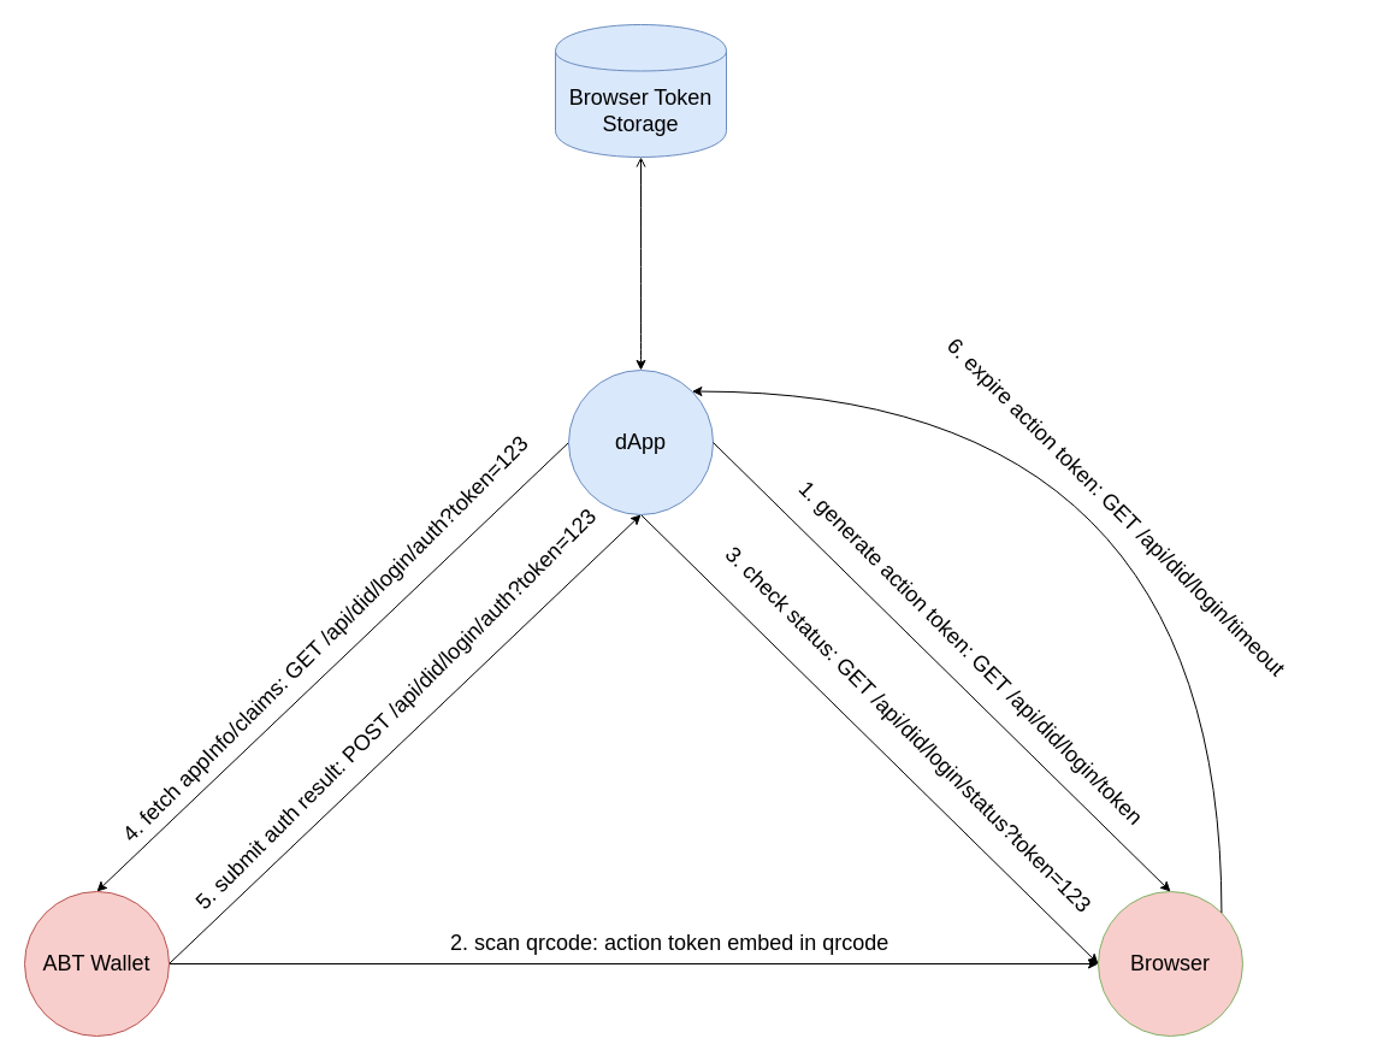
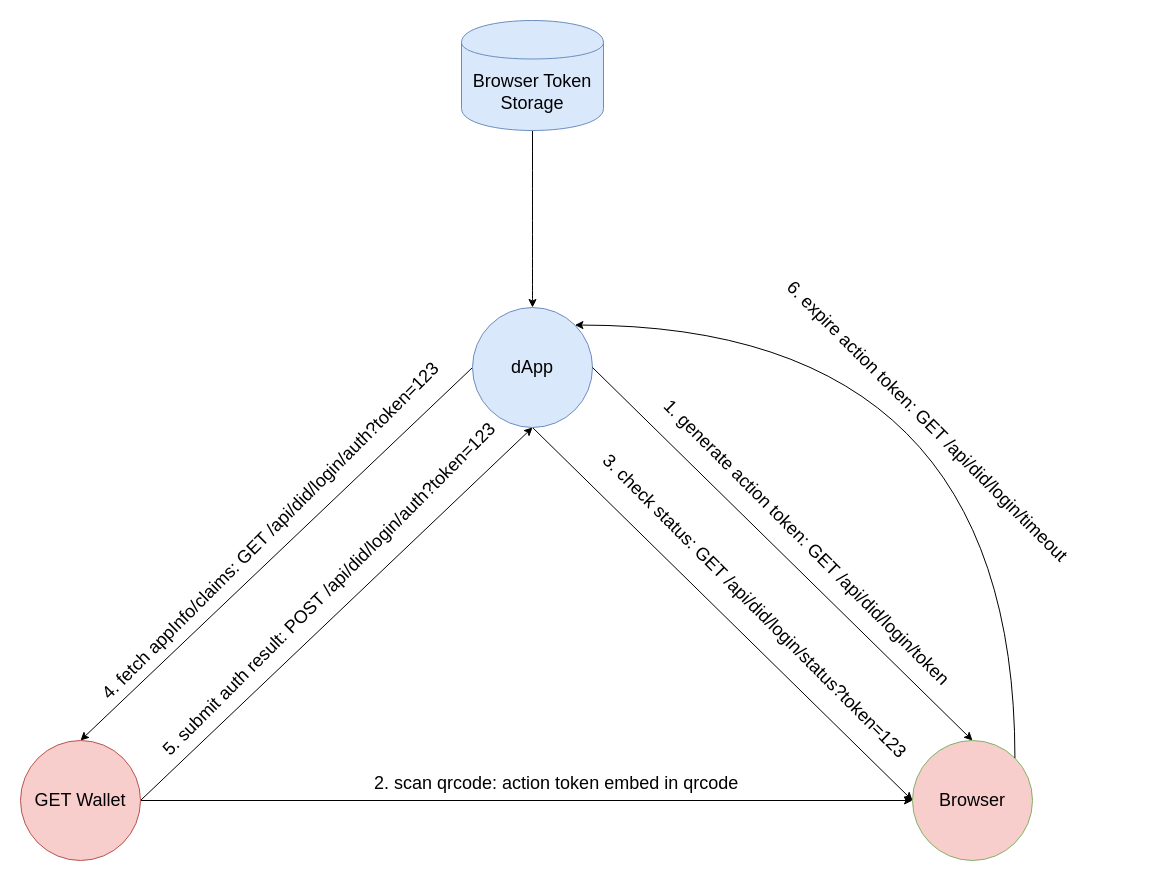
- <mxCell id="6" style="edgeStyle=orthogonalEdgeStyle;curved=1;rounded=0;orthogonalLoop=1;jettySize=auto;html=1;exitX=0.5;exitY=0;exitDx=0;exitDy=0;startArrow=classic;startFill=1;endArrow=open;endFill=0;fontSize=18;" edge="1" parent="1" source="7" target="26"><mxGeometry relative="1" as="geometry" /></mxCell>
+ <mxCell id="6" style="edgeStyle=orthogonalEdgeStyle;curved=1;rounded=0;orthogonalLoop=1;jettySize=auto;html=1;exitX=0.5;exitY=0;exitDx=0;exitDy=0;startArrow=classic;startFill=1;endArrow=none;endFill=0;fontSize=18;" edge="1" parent="1" source="7" target="26"><mxGeometry relative="1" as="geometry" /></mxCell>
- <mxCell id="10" value="ABT Wallet" style="ellipse;whiteSpace=wrap;html=1;aspect=fixed;fontSize=18;fillColor=#f8cecc;strokeColor=#b85450;" vertex="1" parent="1"><mxGeometry x="20" y="740" width="120" height="120" as="geometry" /></mxCell>
+ <mxCell id="10" value="GET Wallet" style="ellipse;whiteSpace=wrap;html=1;aspect=fixed;fontSize=18;fillColor=#f8cecc;strokeColor=#b85450;" vertex="1" parent="1"><mxGeometry x="20" y="740" width="120" height="120" as="geometry" /></mxCell>
